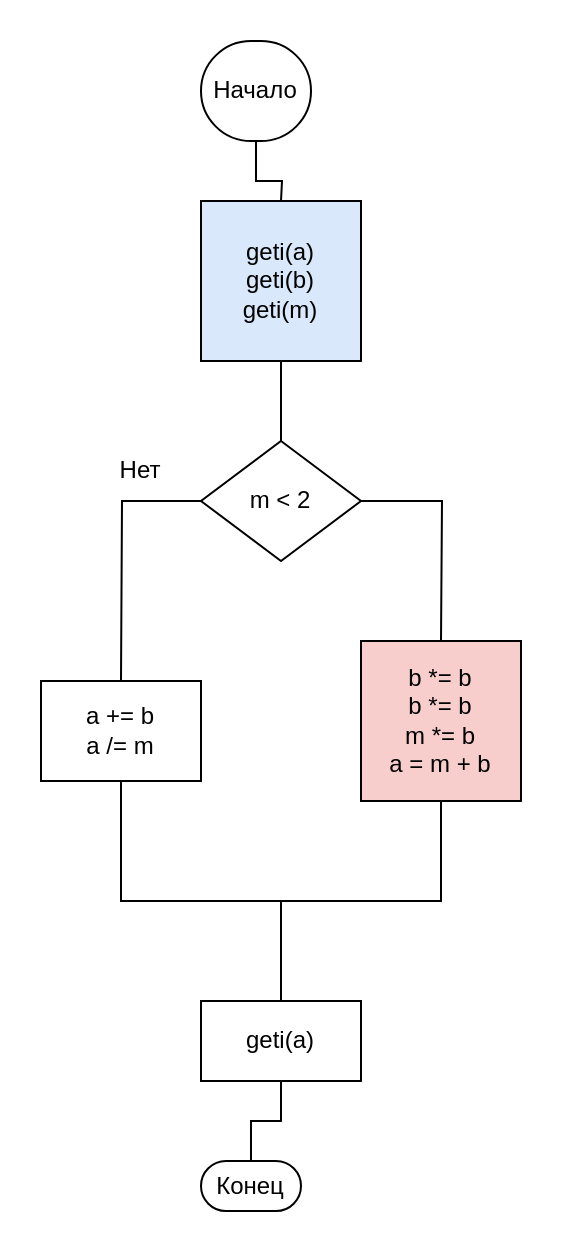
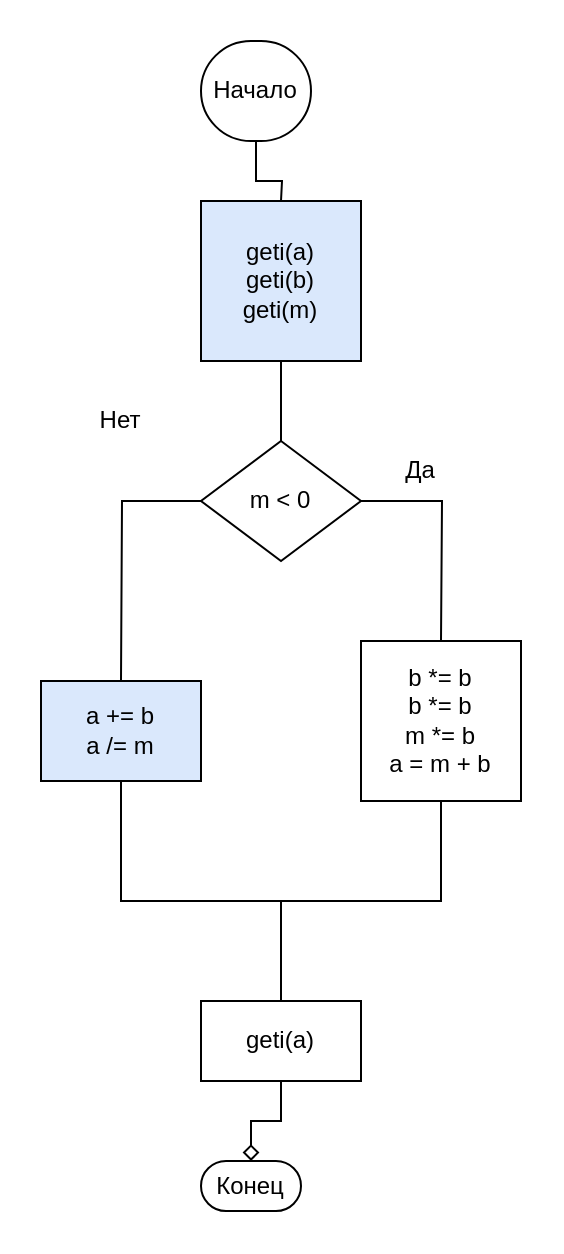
- <mxCell id="17" value="Нет" style="text;html=1;align=center;verticalAlign=middle;whiteSpace=wrap;rounded=0;" vertex="1" parent="1"><mxGeometry x="40" y="220" width="60" height="30" as="geometry" /></mxCell>
+ <mxCell id="17" value="Нет" style="text;html=1;align=center;verticalAlign=middle;whiteSpace=wrap;rounded=0;" vertex="1" parent="1"><mxGeometry x="30" y="195" width="60" height="30" as="geometry" /></mxCell>
+ <mxCell id="16" value="Да" style="text;html=1;align=center;verticalAlign=middle;whiteSpace=wrap;rounded=0;" vertex="1" parent="1"><mxGeometry x="180" y="220" width="60" height="30" as="geometry" /></mxCell>
- <mxCell id="8" value="m &amp;lt; 2" style="rhombus;whiteSpace=wrap;html=1;" vertex="1" parent="1"><mxGeometry x="100" y="220" width="80" height="60" as="geometry" /></mxCell>
+ <mxCell id="8" value="m &amp;lt; 0" style="rhombus;whiteSpace=wrap;html=1;" vertex="1" parent="1"><mxGeometry x="100" y="220" width="80" height="60" as="geometry" /></mxCell>
- <mxCell id="12" value="b *= b&lt;br&gt;b *= b&lt;br&gt;m *= b&lt;br&gt;a = m + b" style="rounded=0;whiteSpace=wrap;html=1;fillColor=#f8cecc;" vertex="1" parent="1"><mxGeometry x="180" y="320" width="80" height="80" as="geometry" /></mxCell>
+ <mxCell id="12" value="b *= b&lt;br&gt;b *= b&lt;br&gt;m *= b&lt;br&gt;a = m + b" style="rounded=0;whiteSpace=wrap;html=1;" vertex="1" parent="1"><mxGeometry x="180" y="320" width="80" height="80" as="geometry" /></mxCell>
- <mxCell id="10" value="a += b&lt;br&gt;a /= m" style="rounded=0;whiteSpace=wrap;html=1;" vertex="1" parent="1"><mxGeometry x="20" y="340" width="80" height="50" as="geometry" /></mxCell>
+ <mxCell id="10" value="a += b&lt;br&gt;a /= m" style="rounded=0;whiteSpace=wrap;html=1;fillColor=#dae8fc;" vertex="1" parent="1"><mxGeometry x="20" y="340" width="80" height="50" as="geometry" /></mxCell>
- <mxCell id="13" style="edgeStyle=orthogonalEdgeStyle;rounded=0;orthogonalLoop=1;jettySize=auto;html=1;entryX=0.5;entryY=0;entryDx=0;entryDy=0;endArrow=none;endFill=0;" edge="1" parent="1" source="14" target="15"><mxGeometry relative="1" as="geometry" /></mxCell>
+ <mxCell id="13" style="edgeStyle=orthogonalEdgeStyle;rounded=0;orthogonalLoop=1;jettySize=auto;html=1;entryX=0.5;entryY=0;entryDx=0;entryDy=0;endArrow=diamond;endFill=0;" edge="1" parent="1" source="14" target="15"><mxGeometry relative="1" as="geometry" /></mxCell>
